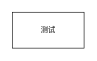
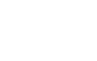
- <mxCell id="2" value="测试" style="rounded=0;whiteSpace=wrap;html=1;" vertex="1" parent="1"><mxGeometry x="20" y="20" width="120" height="60" as="geometry" /></mxCell>
